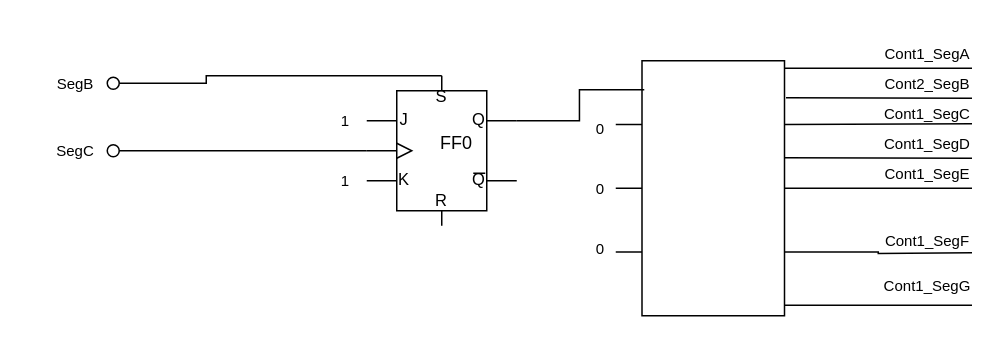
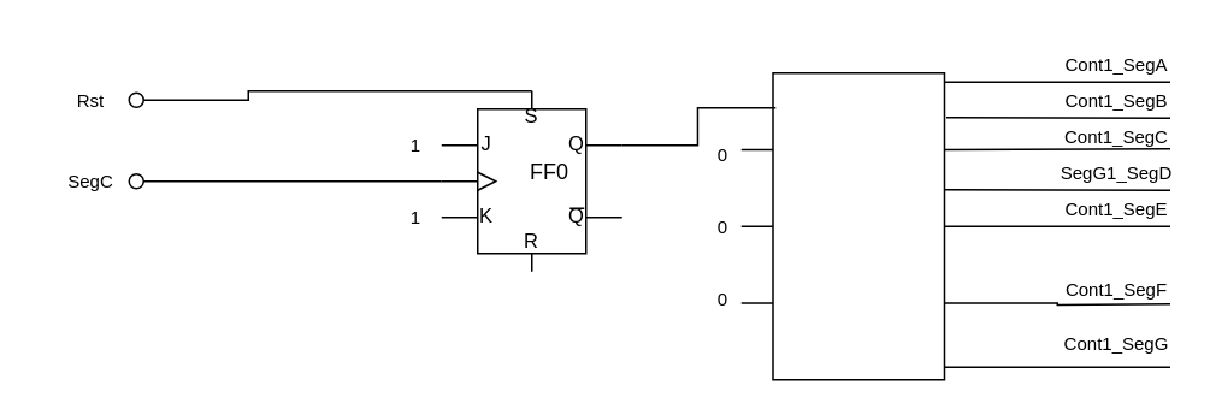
- <mxCell id="28" value="SegB" style="text;strokeColor=none;align=center;fillColor=none;html=1;verticalAlign=middle;whiteSpace=wrap;rounded=0;fontSize=10;" vertex="1" parent="1"><mxGeometry x="20" y="40" width="60" height="30" as="geometry" /></mxCell>
+ <mxCell id="28" value="Rst" style="text;strokeColor=none;align=center;fillColor=none;html=1;verticalAlign=middle;whiteSpace=wrap;rounded=0;fontSize=10;" vertex="1" parent="1"><mxGeometry x="20" y="40" width="60" height="30" as="geometry" /></mxCell>
- <mxCell id="20" value="Cont2_SegB" style="text;strokeColor=none;align=center;fillColor=none;html=1;verticalAlign=middle;whiteSpace=wrap;rounded=0;fontSize=10;" parent="1" vertex="1"><mxGeometry x="587.5" y="40" width="60" height="30" as="geometry" /></mxCell>
+ <mxCell id="20" value="Cont1_SegB" style="text;strokeColor=none;align=center;fillColor=none;html=1;verticalAlign=middle;whiteSpace=wrap;rounded=0;fontSize=10;" parent="1" vertex="1"><mxGeometry x="587.5" y="40" width="60" height="30" as="geometry" /></mxCell>
- <mxCell id="22" value="Cont1_SegD" style="text;strokeColor=none;align=center;fillColor=none;html=1;verticalAlign=middle;whiteSpace=wrap;rounded=0;fontSize=10;" parent="1" vertex="1"><mxGeometry x="587.5" y="80" width="60" height="30" as="geometry" /></mxCell>
+ <mxCell id="22" value="SegG1_SegD" style="text;strokeColor=none;align=center;fillColor=none;html=1;verticalAlign=middle;whiteSpace=wrap;rounded=0;fontSize=10;" parent="1" vertex="1"><mxGeometry x="587.5" y="80" width="60" height="30" as="geometry" /></mxCell>
